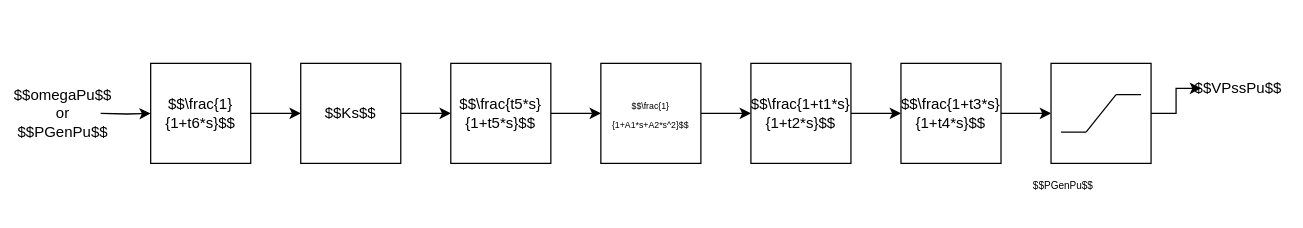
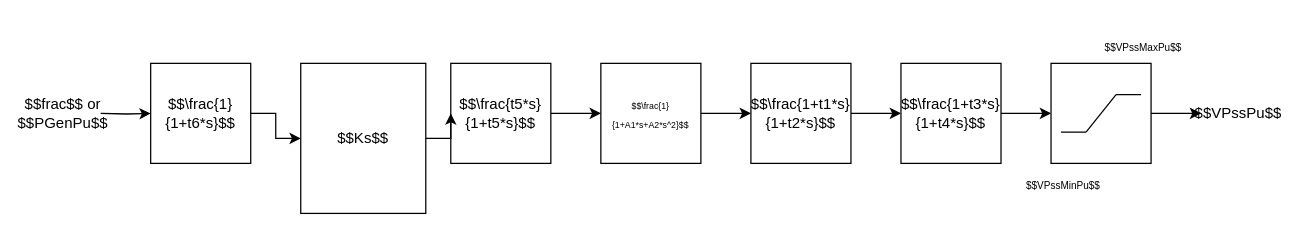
+ <mxCell id="18" value="&lt;font style=&quot;font-size: 8px;&quot;&gt;$$VPssMaxPu$$&lt;/font&gt;" style="text;html=1;strokeColor=none;fillColor=none;align=center;verticalAlign=middle;whiteSpace=wrap;rounded=0;fontSize=15;" parent="1" vertex="1"><mxGeometry x="884" y="20" width="60" height="30" as="geometry" /></mxCell>
- <mxCell id="22" value="$$VPssPu$$" style="text;strokeColor=none;align=center;fillColor=none;html=1;verticalAlign=middle;whiteSpace=wrap;rounded=0;" vertex="1" parent="1"><mxGeometry x="960" y="55" width="60" height="30" as="geometry" /></mxCell>
+ <mxCell id="22" value="$$VPssPu$$" style="text;strokeColor=none;align=center;fillColor=none;html=1;verticalAlign=middle;whiteSpace=wrap;rounded=0;" vertex="1" parent="1"><mxGeometry x="960" y="75" width="60" height="30" as="geometry" /></mxCell>
- <mxCell id="23" value="$$omegaPu$$ or $$PGenPu$$" style="text;strokeColor=none;align=center;fillColor=none;html=1;verticalAlign=middle;whiteSpace=wrap;rounded=0;" vertex="1" parent="1"><mxGeometry x="20" y="75" width="60" height="30" as="geometry" /></mxCell>
+ <mxCell id="23" value="$$frac$$ or $$PGenPu$$" style="text;strokeColor=none;align=center;fillColor=none;html=1;verticalAlign=middle;whiteSpace=wrap;rounded=0;" vertex="1" parent="1"><mxGeometry x="20" y="75" width="60" height="30" as="geometry" /></mxCell>
- <mxCell id="12" value="$$Ks$$" style="rounded=0;whiteSpace=wrap;html=1;" parent="1" vertex="1"><mxGeometry x="240" y="50" width="80" height="80" as="geometry" /></mxCell>
+ <mxCell id="12" value="$$Ks$$" style="rounded=0;whiteSpace=wrap;html=1;" parent="1" vertex="1"><mxGeometry x="240" y="50" width="100" height="120" as="geometry" /></mxCell>
- <mxCell id="20" value="&lt;font style=&quot;font-size: 8px;&quot;&gt;$$PGenPu$$&lt;/font&gt;" style="text;html=1;strokeColor=none;fillColor=none;align=center;verticalAlign=middle;whiteSpace=wrap;rounded=0;fontSize=15;" parent="1" vertex="1"><mxGeometry x="820" y="130" width="60" height="30" as="geometry" /></mxCell>
+ <mxCell id="20" value="&lt;font style=&quot;font-size: 8px;&quot;&gt;$$VPssMinPu$$&lt;/font&gt;" style="text;html=1;strokeColor=none;fillColor=none;align=center;verticalAlign=middle;whiteSpace=wrap;rounded=0;fontSize=15;" parent="1" vertex="1"><mxGeometry x="820" y="130" width="60" height="30" as="geometry" /></mxCell>
